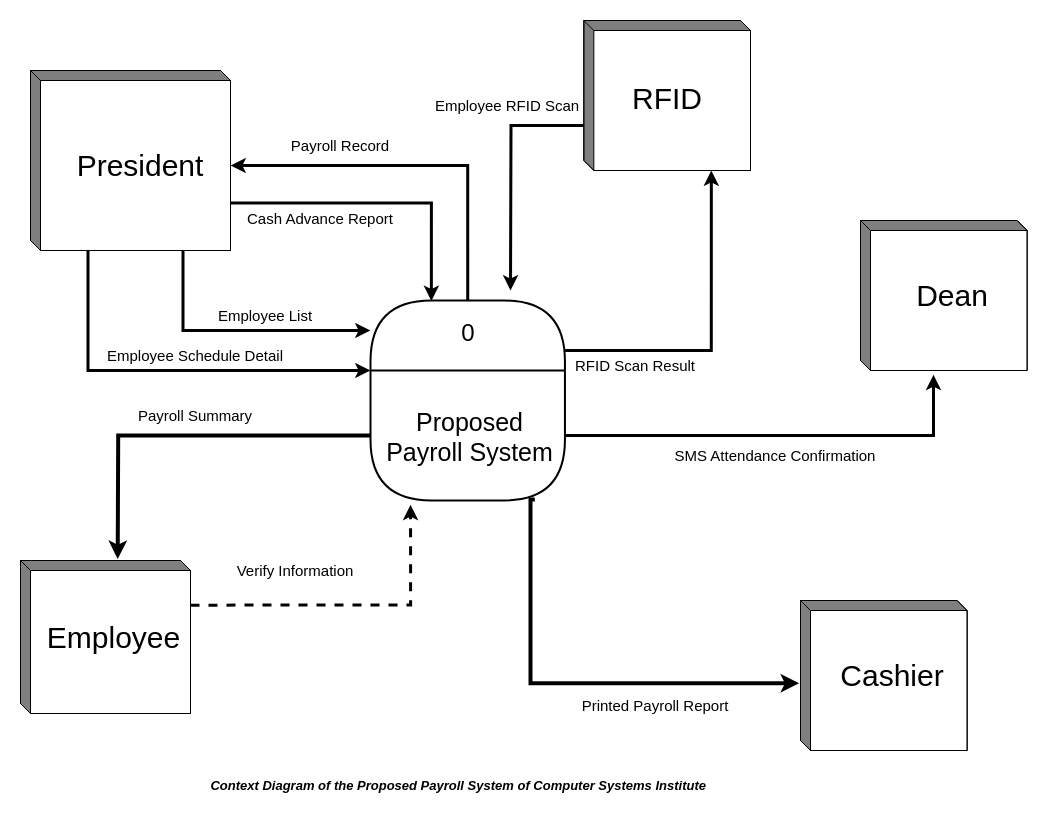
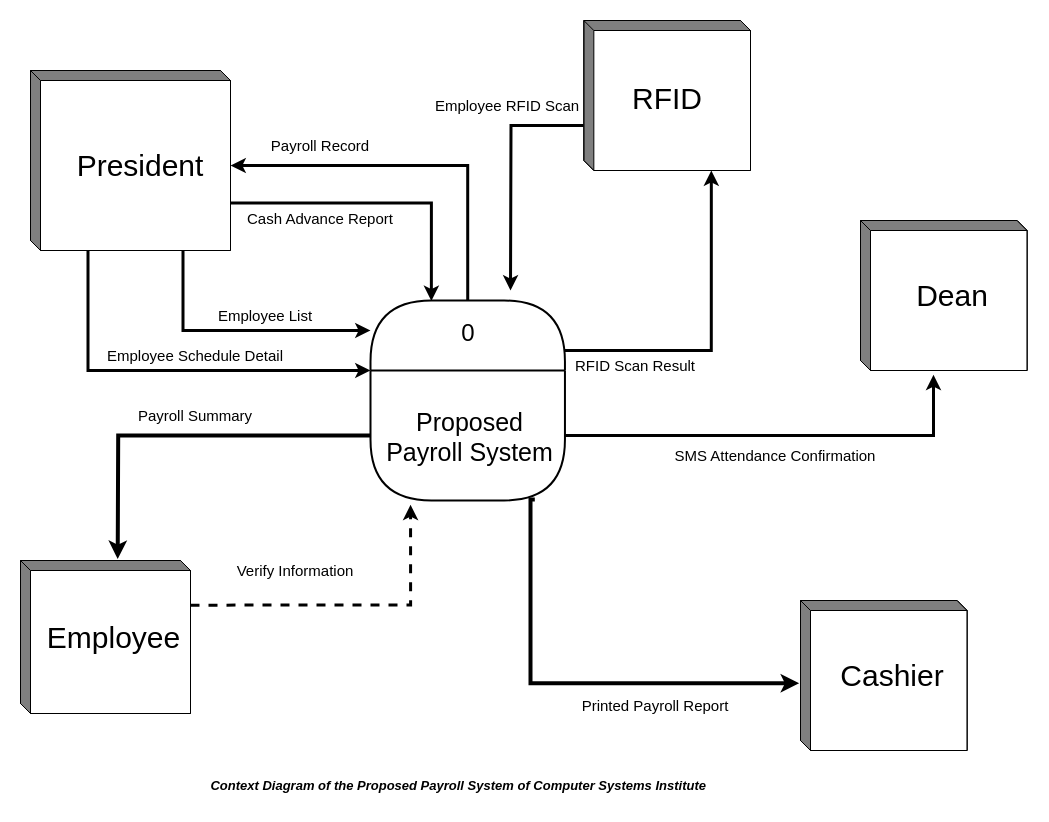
- <mxCell id="8" value="&lt;font style=&quot;font-size: 15px;&quot;&gt;Payroll Record&lt;/font&gt;" style="text;strokeColor=none;align=center;fillColor=none;html=1;verticalAlign=middle;whiteSpace=wrap;rounded=0;" parent="1" vertex="1"><mxGeometry x="260" y="130" width="160" height="30" as="geometry" /></mxCell>
+ <mxCell id="8" value="&lt;font style=&quot;font-size: 15px;&quot;&gt;Payroll Record&lt;/font&gt;" style="text;strokeColor=none;align=center;fillColor=none;html=1;verticalAlign=middle;whiteSpace=wrap;rounded=0;" parent="1" vertex="1"><mxGeometry x="240" y="130" width="160" height="30" as="geometry" /></mxCell>
